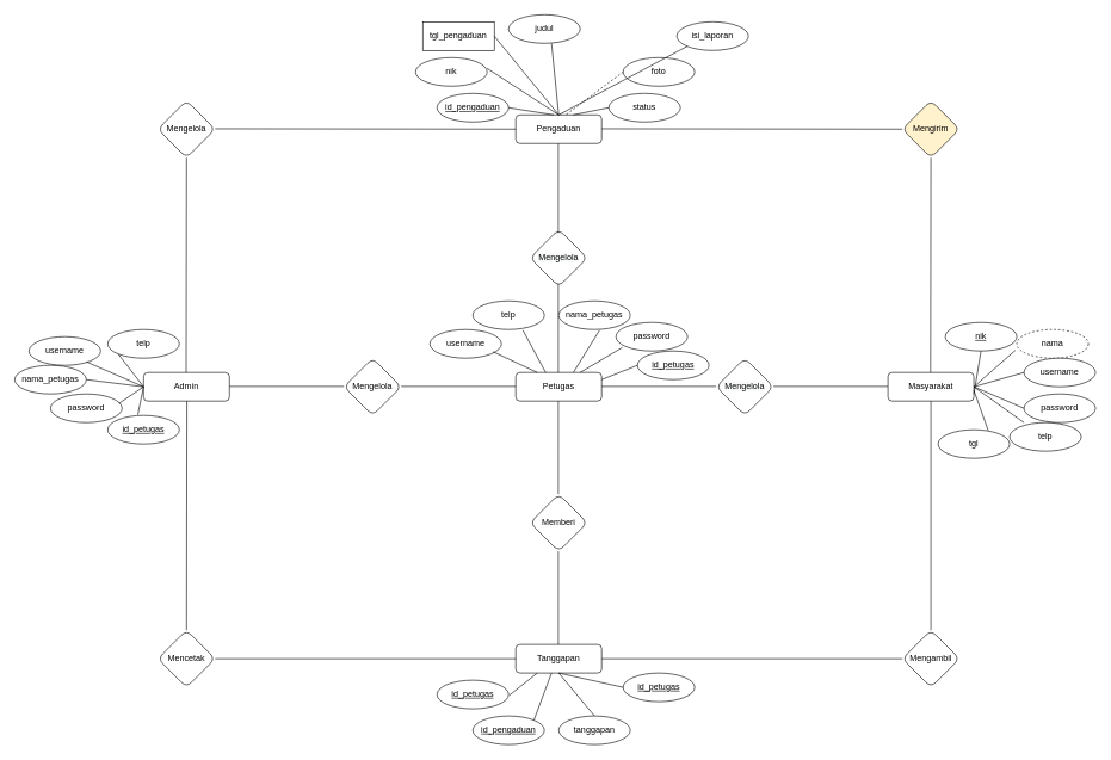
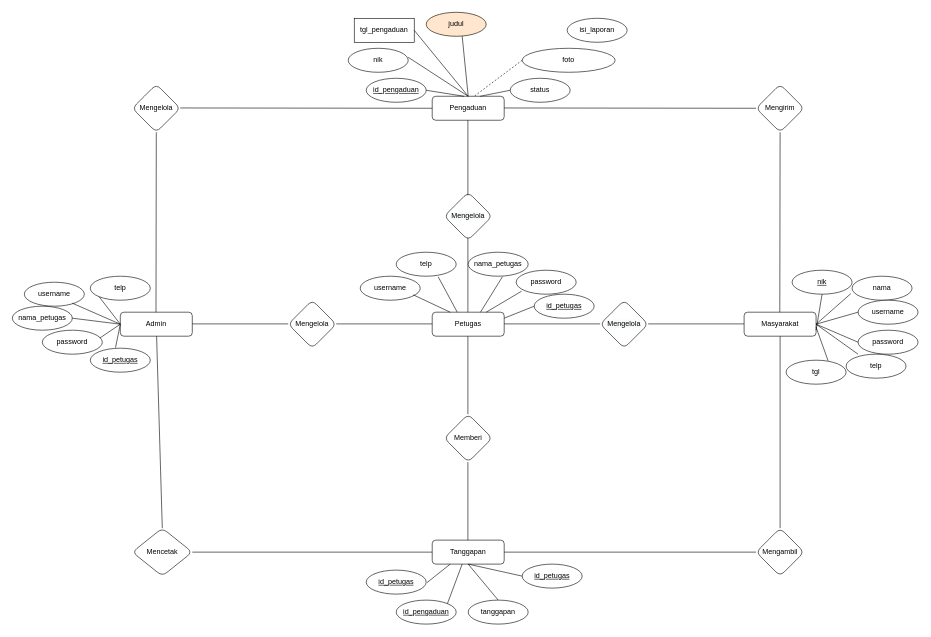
- <mxCell id="34" value="judul" style="ellipse;whiteSpace=wrap;html=1;align=center;rounded=1;" parent="1" vertex="1"><mxGeometry x="710" y="20" width="100" height="40" as="geometry" /></mxCell>
+ <mxCell id="34" value="judul" style="ellipse;whiteSpace=wrap;html=1;align=center;rounded=1;fillColor=#ffe6cc;" parent="1" vertex="1"><mxGeometry x="710" y="20" width="100" height="40" as="geometry" /></mxCell>
- <mxCell id="40" value="" style="endArrow=none;html=1;rounded=0;entryX=0.5;entryY=0;entryDx=0;entryDy=0;exitX=0;exitY=1;exitDx=0;exitDy=0;" parent="1" source="35" target="14" edge="1"><mxGeometry relative="1" as="geometry"><mxPoint x="790" y="80" as="sourcePoint" /><mxPoint x="800" y="180" as="targetPoint" /></mxGeometry></mxCell>
- <mxCell id="36" value="foto" style="ellipse;whiteSpace=wrap;html=1;align=center;rounded=1;" parent="1" vertex="1"><mxGeometry x="870" y="80" width="100" height="40" as="geometry" /></mxCell>
+ <mxCell id="36" value="foto" style="ellipse;whiteSpace=wrap;html=1;align=center;rounded=1;" parent="1" vertex="1"><mxGeometry x="870" y="80" width="155" height="40" as="geometry" /></mxCell>
- <mxCell id="15" value="Mengirim" style="rhombus;whiteSpace=wrap;html=1;rounded=1;fillColor=#fff2cc;" parent="1" vertex="1"><mxGeometry x="1260" y="140" width="80" height="80" as="geometry" /></mxCell>
+ <mxCell id="15" value="Mengirim" style="rhombus;whiteSpace=wrap;html=1;rounded=1;" parent="1" vertex="1"><mxGeometry x="1260" y="140" width="80" height="80" as="geometry" /></mxCell>
- <mxCell id="46" value="nama" style="ellipse;whiteSpace=wrap;html=1;align=center;rounded=1;dashed=1;" parent="1" vertex="1"><mxGeometry x="1420" y="460" width="100" height="40" as="geometry" /></mxCell>
+ <mxCell id="46" value="nama" style="ellipse;whiteSpace=wrap;html=1;align=center;rounded=1;" parent="1" vertex="1"><mxGeometry x="1420" y="460" width="100" height="40" as="geometry" /></mxCell>
- <mxCell id="22" value="Mencetak" style="rhombus;whiteSpace=wrap;html=1;rounded=1;" parent="1" vertex="1"><mxGeometry x="220" y="880" width="80" height="80" as="geometry" /></mxCell>
+ <mxCell id="22" value="Mencetak" style="rhombus;whiteSpace=wrap;html=1;rounded=1;" parent="1" vertex="1"><mxGeometry x="220" y="880" width="100" height="80" as="geometry" /></mxCell>
